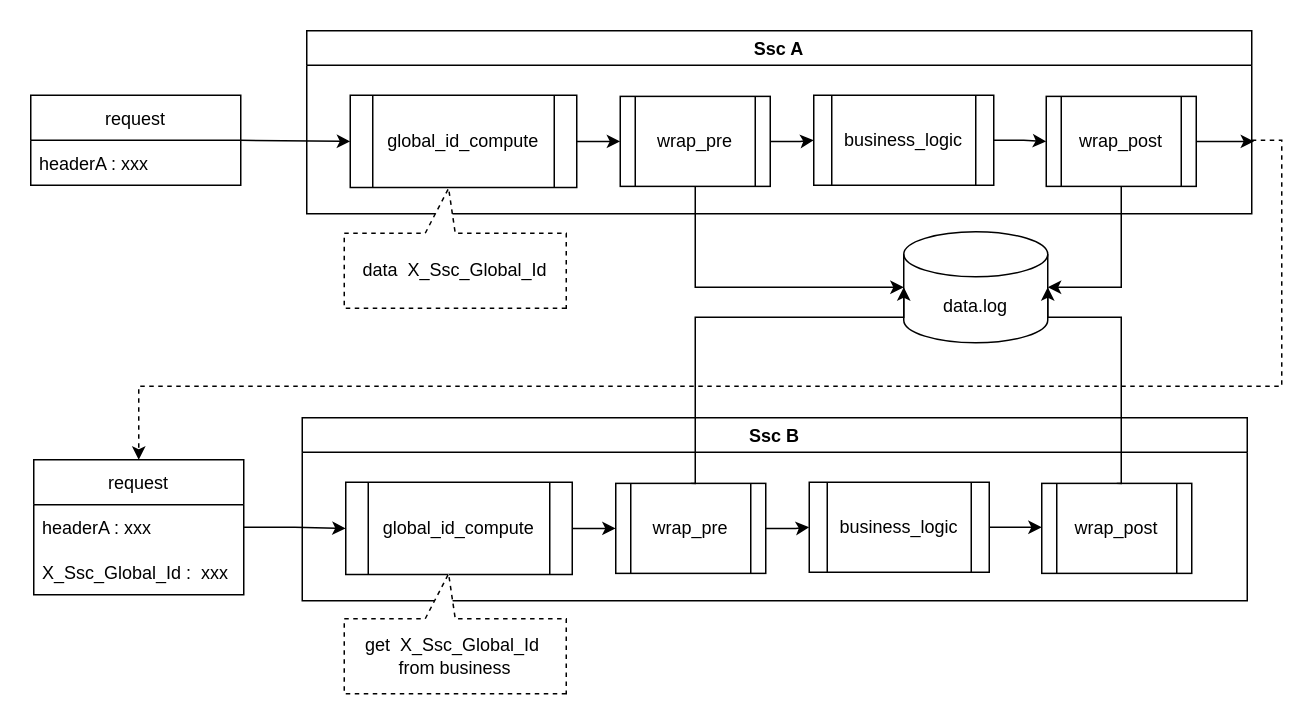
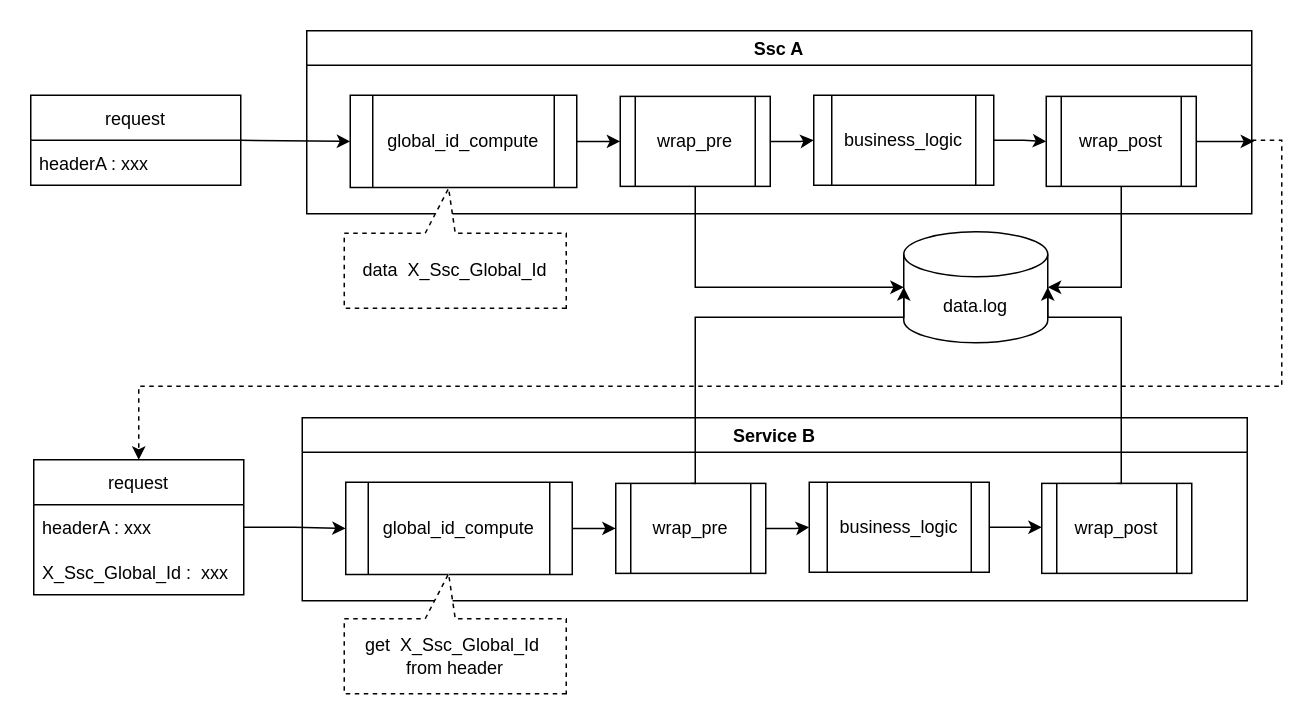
- <mxCell id="12" value="Ssc B" style="swimlane;" vertex="1" parent="1"><mxGeometry x="201" y="278" width="630" height="122" as="geometry" /></mxCell>
+ <mxCell id="12" value="Service B" style="swimlane;" vertex="1" parent="1"><mxGeometry x="201" y="278" width="630" height="122" as="geometry" /></mxCell>
- <mxCell id="33" value="get&amp;nbsp; X_Ssc_Global_Id&amp;nbsp;&lt;br&gt;from business" style="shape=callout;whiteSpace=wrap;html=1;perimeter=calloutPerimeter;position2=0.53;direction=west;dashed=1;" vertex="1" parent="1"><mxGeometry x="229" y="382" width="148" height="80" as="geometry" /></mxCell>
+ <mxCell id="33" value="get&amp;nbsp; X_Ssc_Global_Id&amp;nbsp;&lt;br&gt;from header" style="shape=callout;whiteSpace=wrap;html=1;perimeter=calloutPerimeter;position2=0.53;direction=west;dashed=1;" vertex="1" parent="1"><mxGeometry x="229" y="382" width="148" height="80" as="geometry" /></mxCell>
